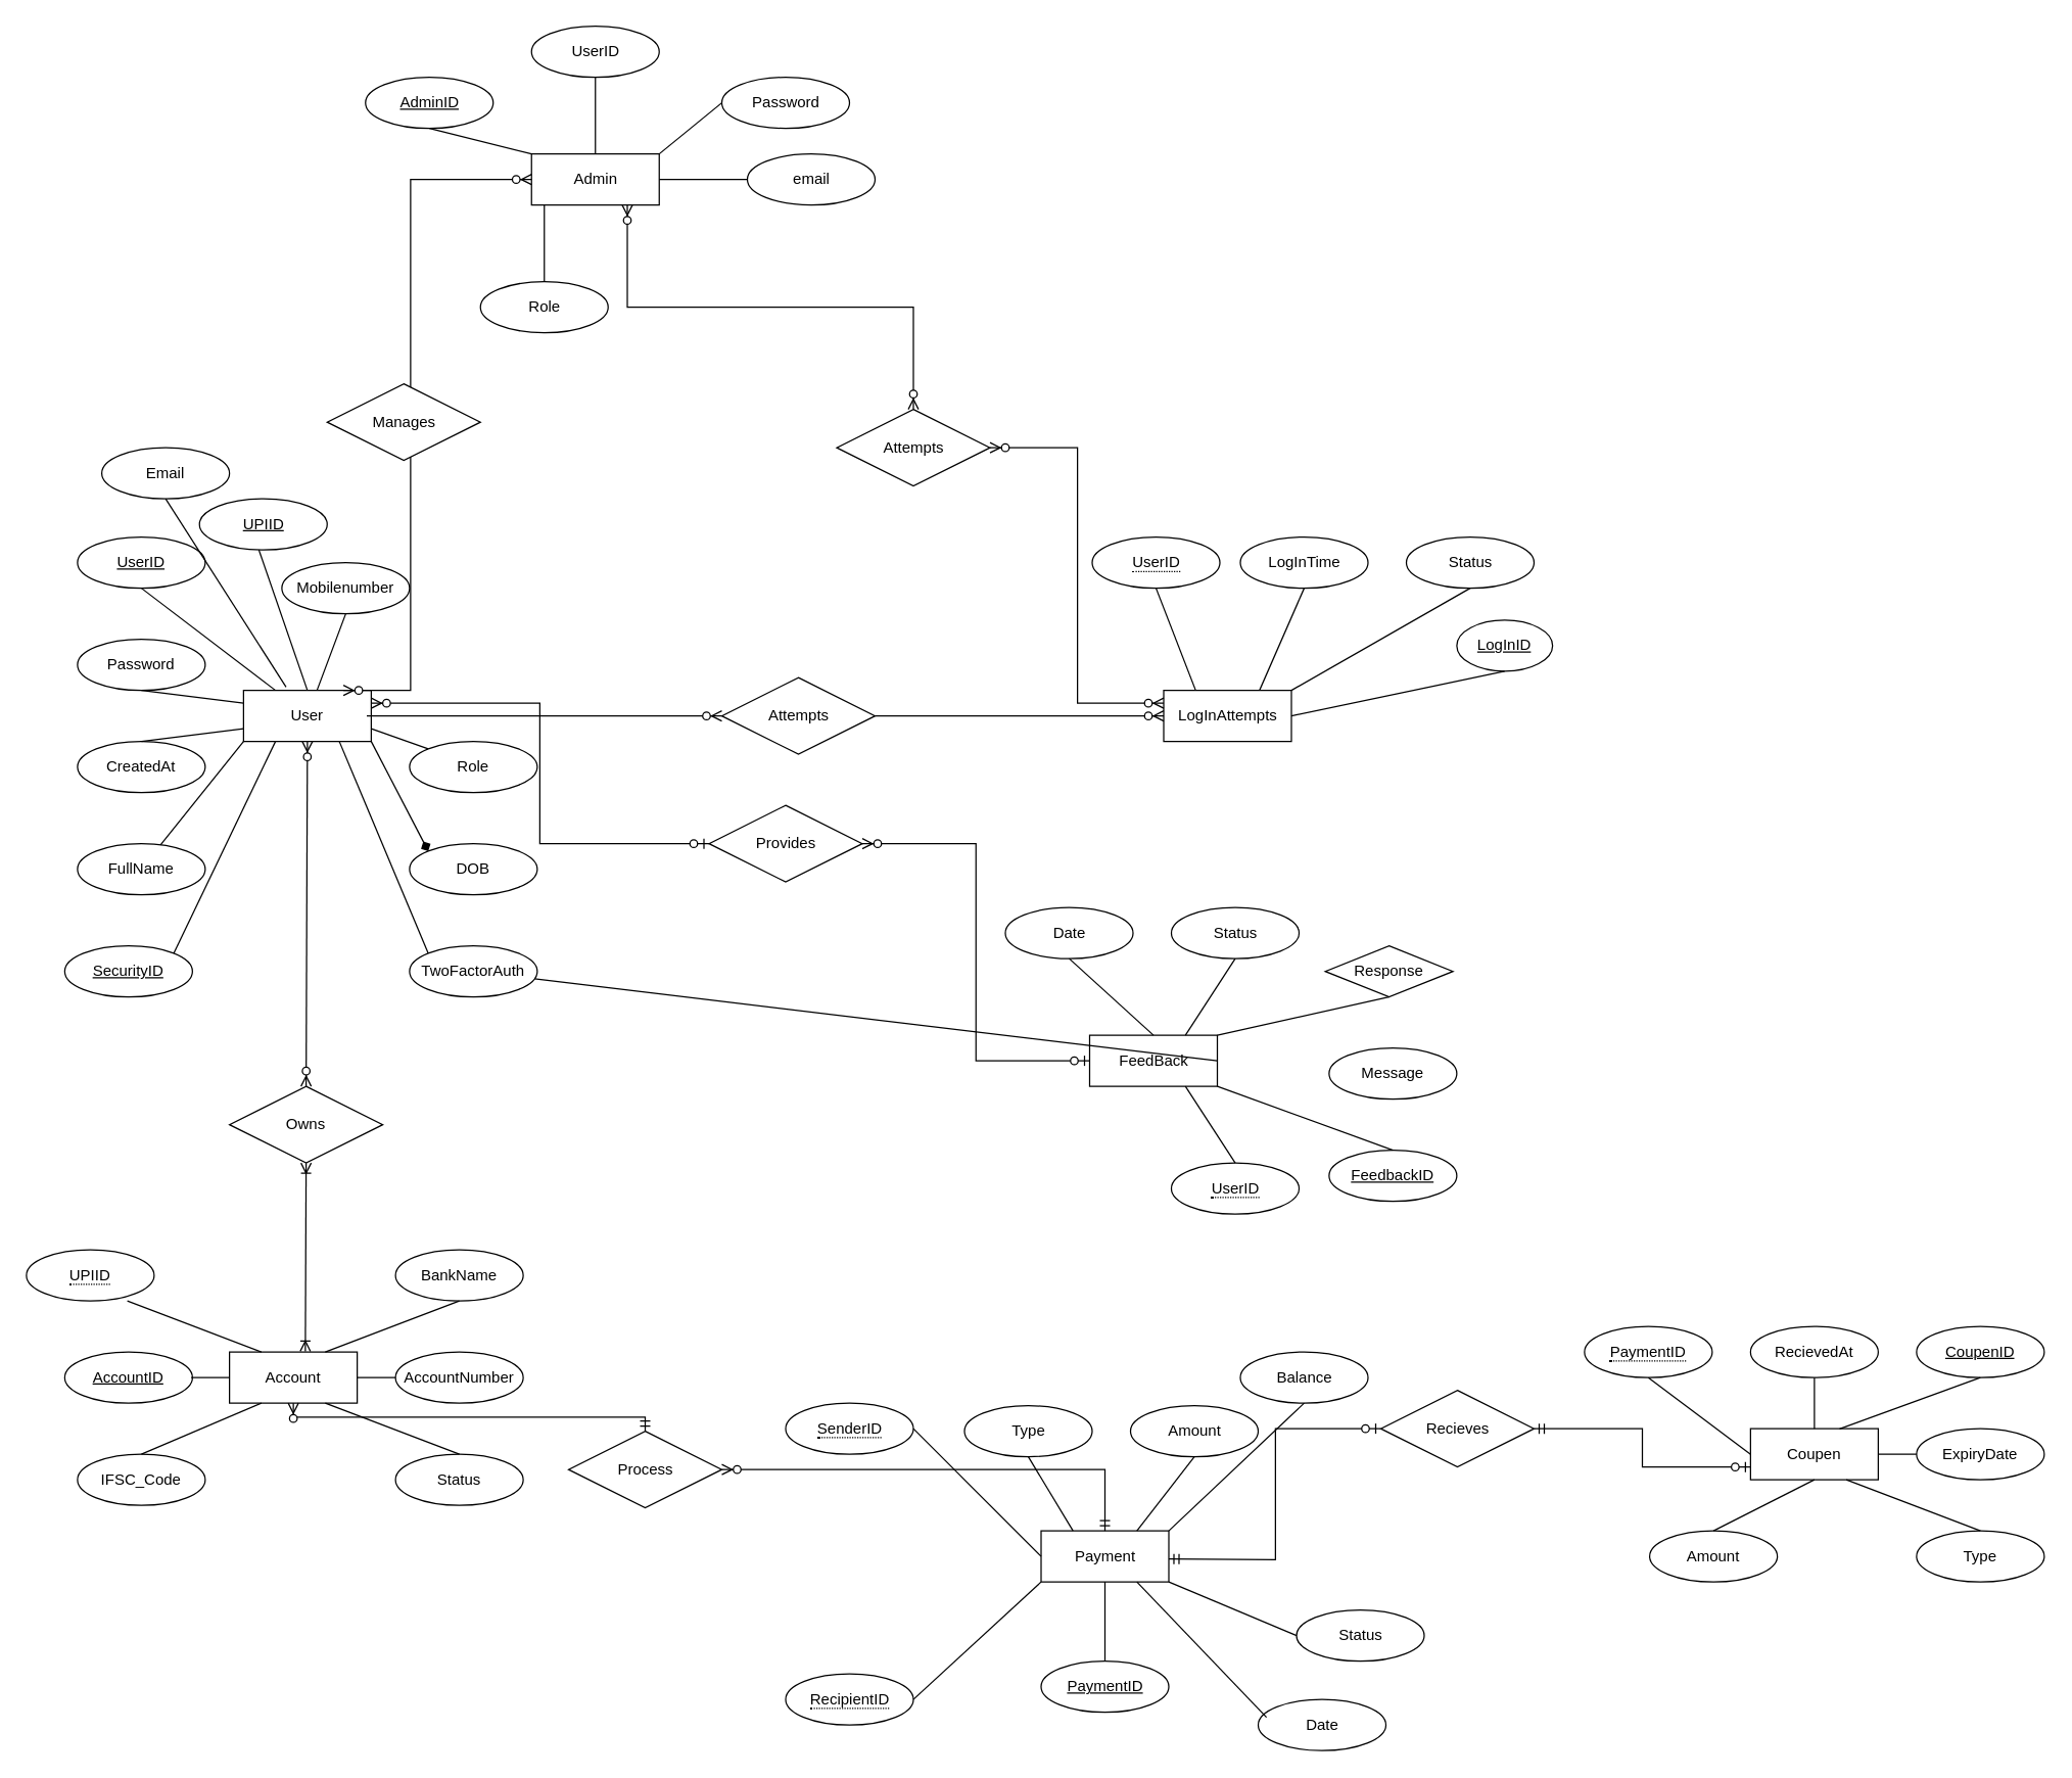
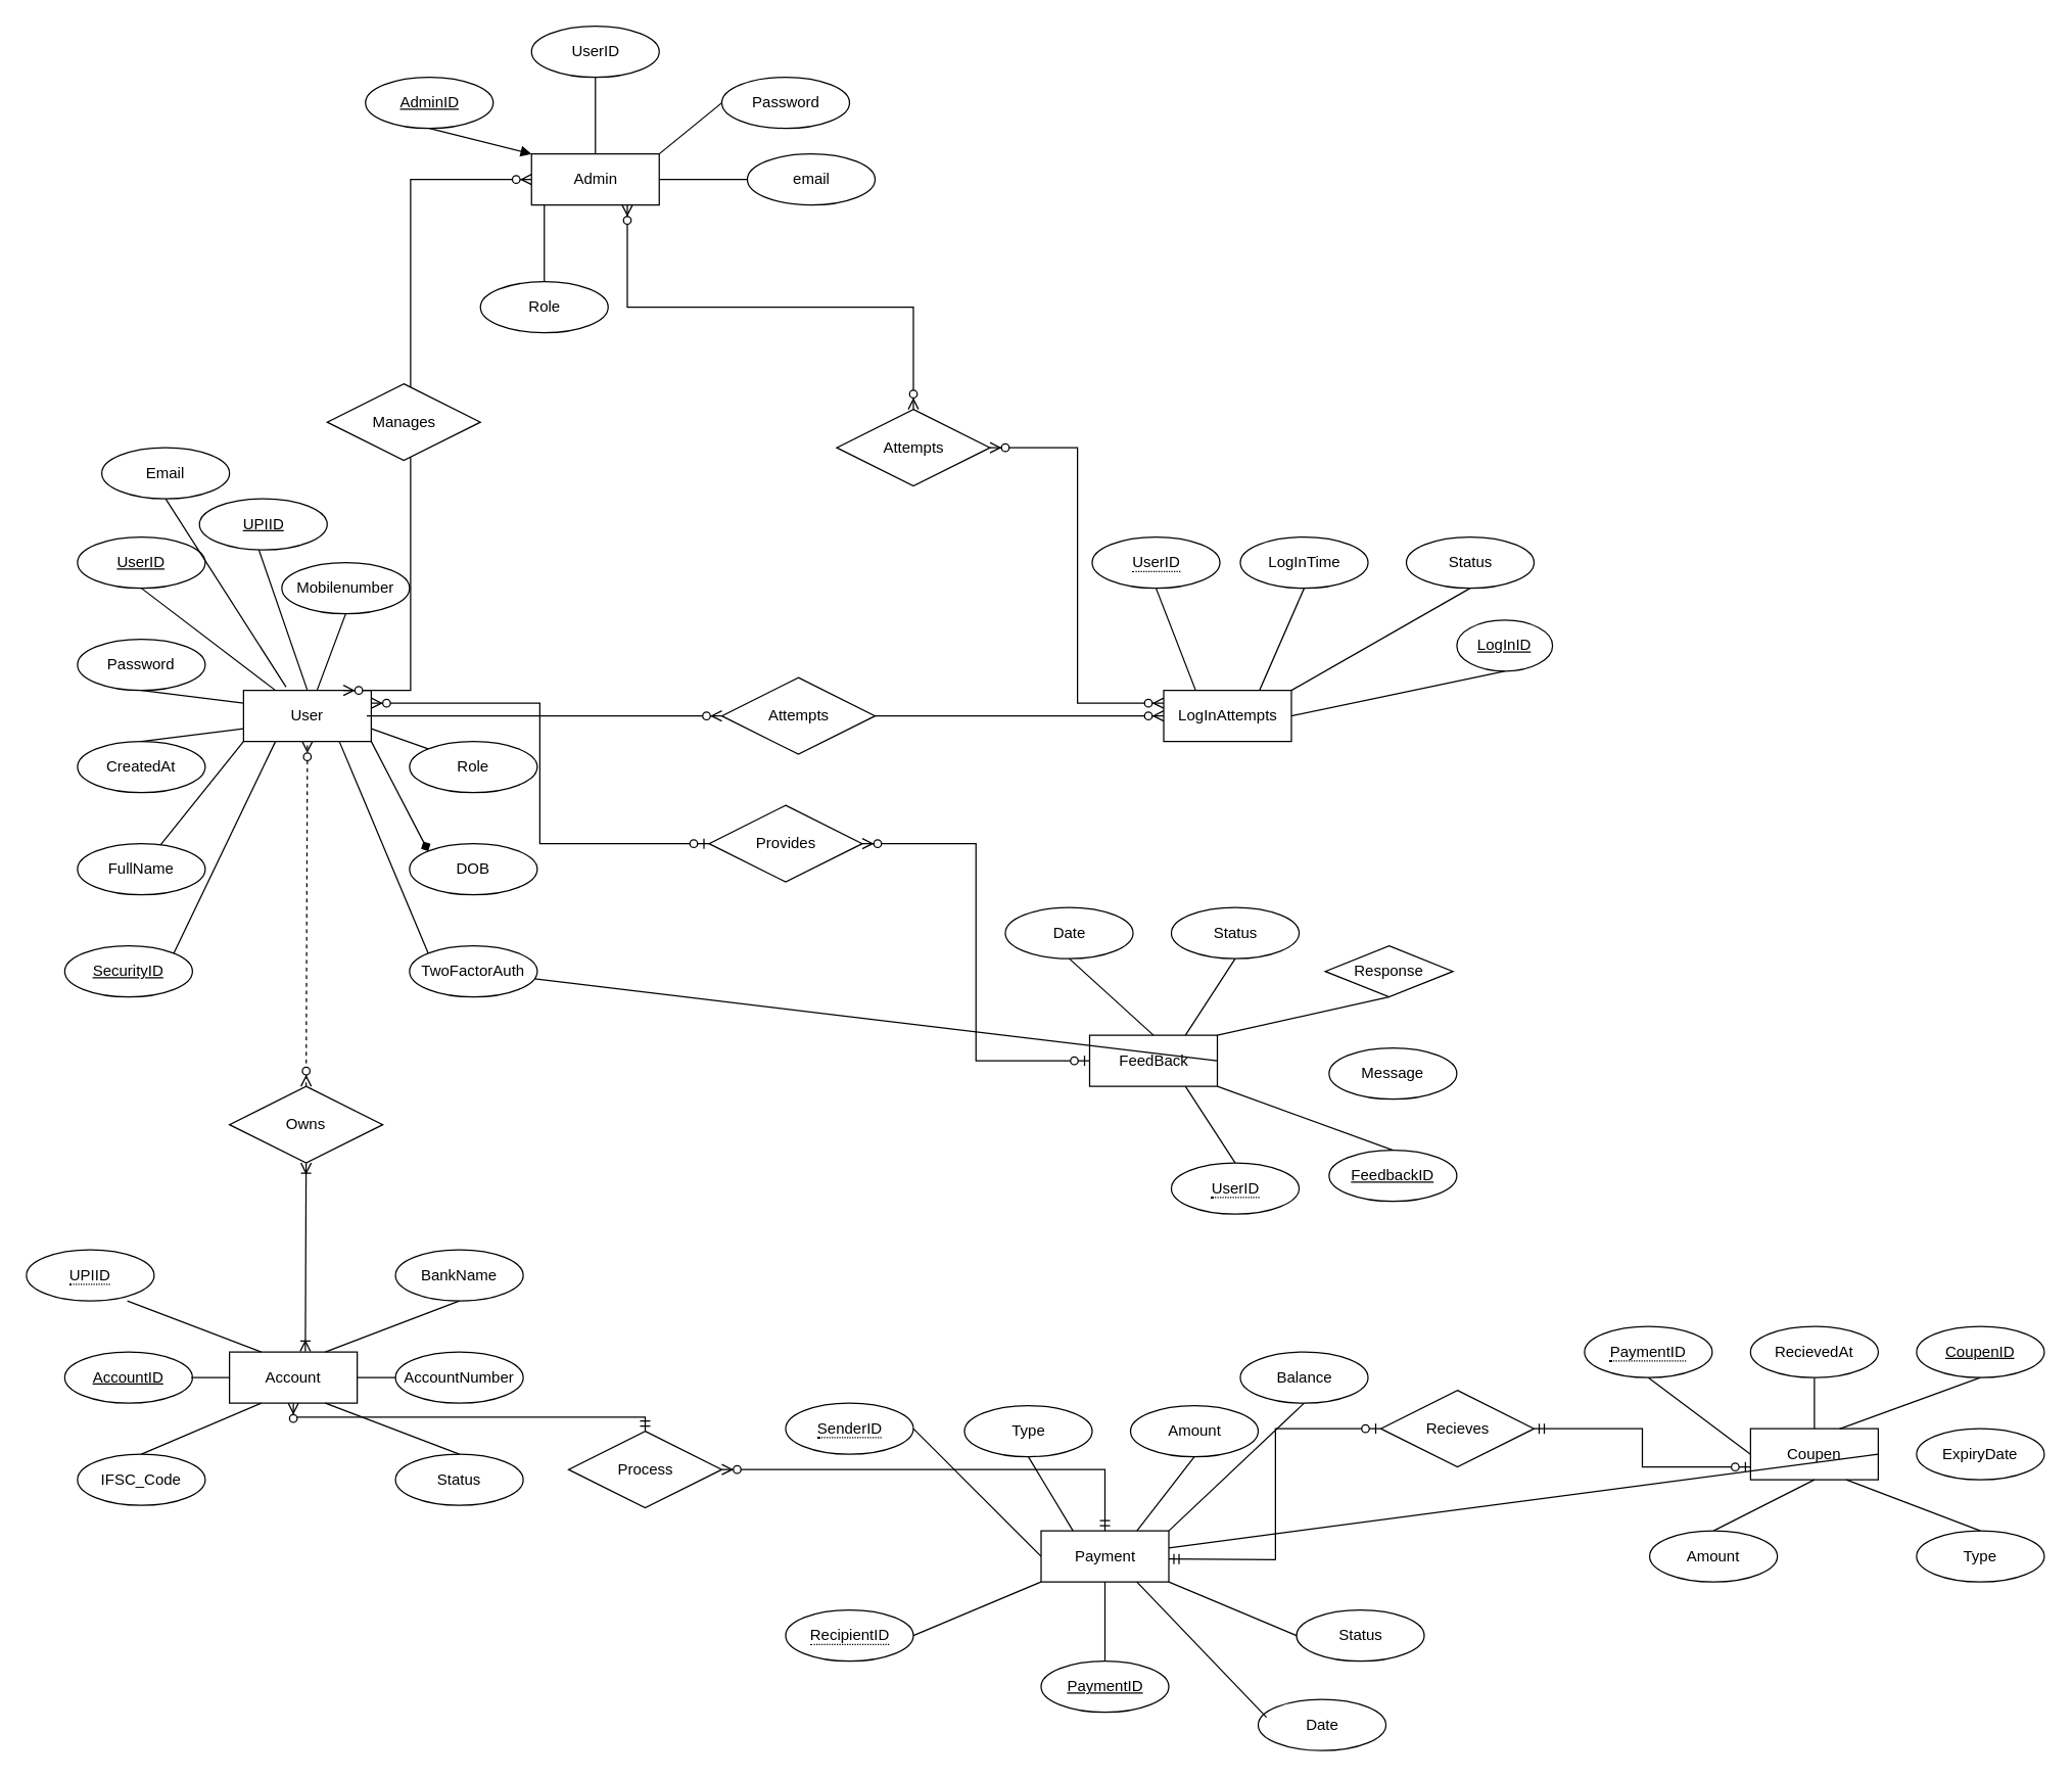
- <mxCell id="95" value="" style="endArrow=none;html=1;rounded=0;exitX=0.5;exitY=1;exitDx=0;exitDy=0;entryX=0;entryY=0;entryDx=0;entryDy=0;" parent="1" source="93" target="94" edge="1"><mxGeometry relative="1" as="geometry"><mxPoint x="355.5" y="-10" as="sourcePoint" /><mxPoint x="515.5" y="-10" as="targetPoint" /></mxGeometry></mxCell>
+ <mxCell id="95" value="" style="endArrow=block;html=1;rounded=0;exitX=0.5;exitY=1;exitDx=0;exitDy=0;entryX=0;entryY=0;entryDx=0;entryDy=0;" parent="1" source="93" target="94" edge="1"><mxGeometry relative="1" as="geometry"><mxPoint x="355.5" y="-10" as="sourcePoint" /><mxPoint x="515.5" y="-10" as="targetPoint" /></mxGeometry></mxCell>
- <mxCell id="119" value="" style="fontSize=12;html=1;endArrow=ERzeroToMany;endFill=1;startArrow=ERzeroToMany;rounded=0;entryX=0.5;entryY=1;entryDx=0;entryDy=0;exitX=0.5;exitY=0;exitDx=0;exitDy=0;" parent="1" source="118" target="9" edge="1"><mxGeometry width="100" height="100" relative="1" as="geometry"><mxPoint x="356.5" y="940" as="sourcePoint" /><mxPoint x="456.5" y="840" as="targetPoint" /></mxGeometry></mxCell>
+ <mxCell id="119" value="" style="fontSize=12;html=1;endArrow=ERzeroToMany;endFill=1;startArrow=ERzeroToMany;rounded=0;entryX=0.5;entryY=1;entryDx=0;entryDy=0;exitX=0.5;exitY=0;exitDx=0;exitDy=0;dashed=1;" parent="1" source="118" target="9" edge="1"><mxGeometry width="100" height="100" relative="1" as="geometry"><mxPoint x="356.5" y="940" as="sourcePoint" /><mxPoint x="456.5" y="840" as="targetPoint" /></mxGeometry></mxCell>
- <mxCell id="68" value="" style="endArrow=none;html=1;rounded=0;entryX=0;entryY=0.5;entryDx=0;entryDy=0;exitX=1;exitY=0.5;exitDx=0;exitDy=0;" parent="1" source="64" target="63" edge="1"><mxGeometry relative="1" as="geometry"><mxPoint x="1390" y="1108" as="sourcePoint" /><mxPoint x="1550" y="1108" as="targetPoint" /></mxGeometry></mxCell>
+ <mxCell id="68" value="" style="endArrow=none;html=1;rounded=0;exitX=1;exitY=0.5;exitDx=0;exitDy=0;" parent="1" source="64" target="50" edge="1"><mxGeometry relative="1" as="geometry"><mxPoint x="1390" y="1108" as="sourcePoint" /><mxPoint x="1550" y="1108" as="targetPoint" /></mxGeometry></mxCell>
- <mxCell id="42" value="&lt;span style=&quot;border-bottom: 1px dotted&quot;&gt;RecipientID&lt;/span&gt;" style="ellipse;whiteSpace=wrap;html=1;align=center;" parent="1" vertex="1"><mxGeometry x="614.5" y="1310" width="100" height="40" as="geometry" /></mxCell>
+ <mxCell id="42" value="&lt;span style=&quot;border-bottom: 1px dotted&quot;&gt;RecipientID&lt;/span&gt;" style="ellipse;whiteSpace=wrap;html=1;align=center;" parent="1" vertex="1"><mxGeometry x="614.5" y="1260" width="100" height="40" as="geometry" /></mxCell>
